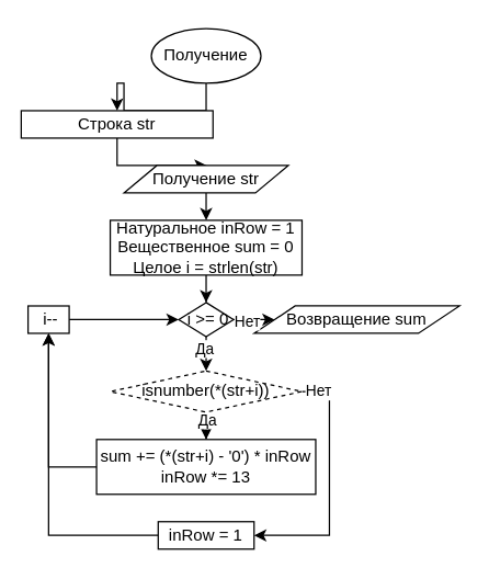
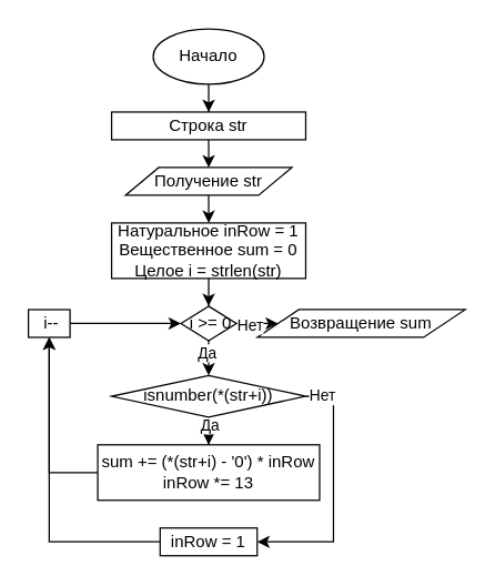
- <mxCell id="3" value="Получение" style="ellipse;whiteSpace=wrap;html=1;" vertex="1" parent="1"><mxGeometry x="110" y="20" width="80" height="40" as="geometry" /></mxCell>
+ <mxCell id="3" value="Начало" style="ellipse;whiteSpace=wrap;html=1;" vertex="1" parent="1"><mxGeometry x="110" y="20" width="80" height="40" as="geometry" /></mxCell>
- <mxCell id="5" value="Строка&amp;nbsp;str" style="rounded=0;whiteSpace=wrap;html=1;" vertex="1" parent="1"><mxGeometry x="15" y="80" width="140" height="20" as="geometry" /></mxCell>
+ <mxCell id="5" value="Строка&amp;nbsp;str" style="rounded=0;whiteSpace=wrap;html=1;" vertex="1" parent="1"><mxGeometry x="80" y="80" width="140" height="20" as="geometry" /></mxCell>
- <mxCell id="15" value="isnumber(*(str+i))" style="rhombus;whiteSpace=wrap;html=1;dashed=1;" vertex="1" parent="1"><mxGeometry x="80" y="270" width="140" height="30" as="geometry" /></mxCell>
+ <mxCell id="15" value="isnumber(*(str+i))" style="rhombus;whiteSpace=wrap;html=1;" vertex="1" parent="1"><mxGeometry x="80" y="270" width="140" height="30" as="geometry" /></mxCell>
